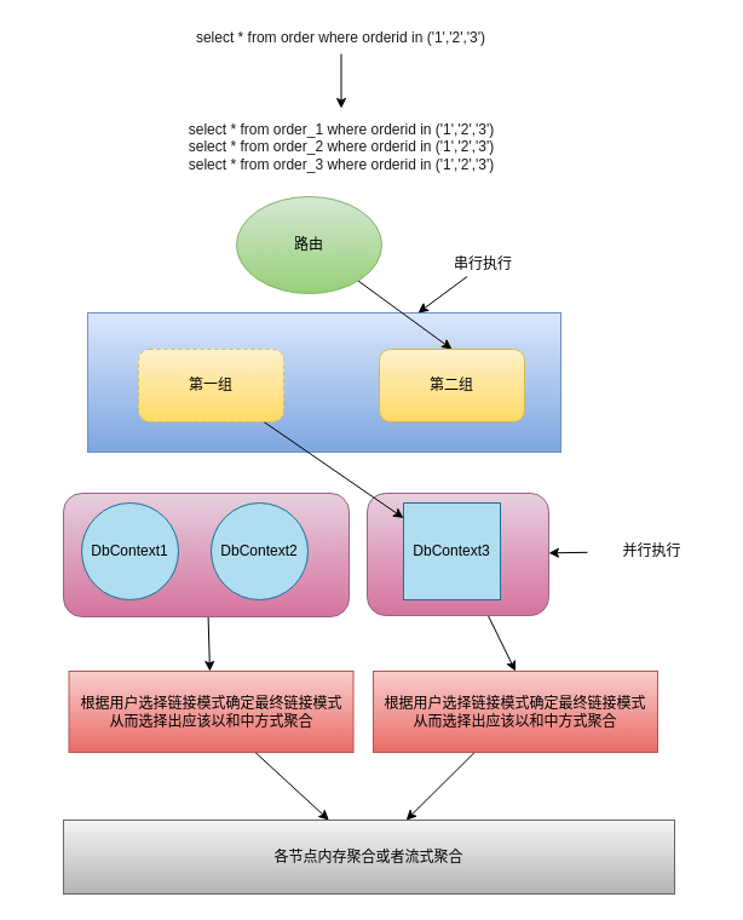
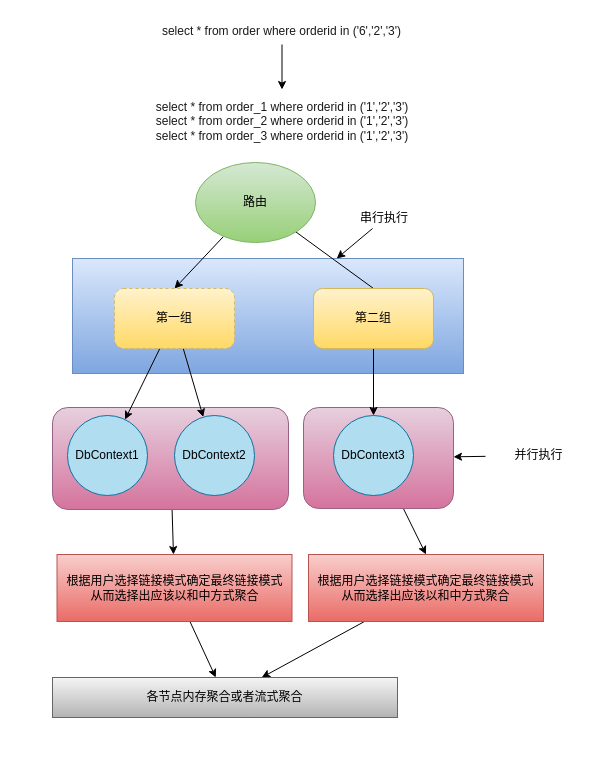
- <mxCell id="8" value="&lt;font color=&quot;#1a1a1a&quot;&gt;select * from order where orderid in ('1','2','3')&lt;/font&gt;" style="text;html=1;strokeColor=none;fillColor=none;align=center;verticalAlign=middle;whiteSpace=wrap;rounded=0;" vertex="1" parent="1"><mxGeometry x="20" y="20" width="523" height="22" as="geometry" /></mxCell>
+ <mxCell id="8" value="&lt;font color=&quot;#1a1a1a&quot;&gt;select * from order where orderid in ('6','2','3')&lt;/font&gt;" style="text;html=1;strokeColor=none;fillColor=none;align=center;verticalAlign=middle;whiteSpace=wrap;rounded=0;" vertex="1" parent="1"><mxGeometry x="20" y="20" width="523" height="22" as="geometry" /></mxCell>
- <mxCell id="22" value="&lt;font color=&quot;#000000&quot;&gt;串行执行&lt;/font&gt;" style="text;html=1;strokeColor=none;fillColor=none;align=center;verticalAlign=middle;whiteSpace=wrap;rounded=0;" vertex="1" parent="1"><mxGeometry x="350" y="208" width="98" height="20" as="geometry" /></mxCell>
+ <mxCell id="22" value="&lt;font color=&quot;#000000&quot;&gt;串行执行&lt;/font&gt;" style="text;html=1;strokeColor=none;fillColor=none;align=center;verticalAlign=middle;whiteSpace=wrap;rounded=0;" vertex="1" parent="1"><mxGeometry x="335" y="208" width="98" height="20" as="geometry" /></mxCell>
+ <mxCell id="10" style="edgeStyle=none;html=1;entryX=0.5;entryY=0;entryDx=0;entryDy=0;strokeColor=#000000;" edge="1" parent="1" source="12" target="18"><mxGeometry relative="1" as="geometry" /></mxCell>
- <mxCell id="11" style="edgeStyle=none;html=1;entryX=0.5;entryY=0;entryDx=0;entryDy=0;strokeColor=#000000;" edge="1" parent="1" source="12" target="20"><mxGeometry relative="1" as="geometry" /></mxCell>
+ <mxCell id="11" style="edgeStyle=none;html=1;entryX=0.5;entryY=0;entryDx=0;entryDy=0;strokeColor=#000000;endArrow=none;" edge="1" parent="1" source="12" target="20"><mxGeometry relative="1" as="geometry" /></mxCell>
+ <mxCell id="19" style="edgeStyle=none;html=1;strokeColor=#000000;" edge="1" parent="1" source="20" target="15"><mxGeometry relative="1" as="geometry" /></mxCell>
+ <mxCell id="16" style="edgeStyle=none;html=1;strokeColor=#000000;" edge="1" parent="1" source="18" target="13"><mxGeometry relative="1" as="geometry" /></mxCell>
- <mxCell id="17" style="edgeStyle=none;html=1;strokeColor=#000000;" edge="1" parent="1" source="18" target="15"><mxGeometry relative="1" as="geometry" /></mxCell>
+ <mxCell id="17" style="edgeStyle=none;html=1;strokeColor=#000000;" edge="1" parent="1" source="18" target="14"><mxGeometry relative="1" as="geometry" /></mxCell>
- <mxCell id="15" value="&lt;font color=&quot;#000000&quot;&gt;DbContext3&lt;/font&gt;" style="whiteSpace=wrap;html=1;aspect=fixed;fillColor=#b1ddf0;strokeColor=#10739e;rounded=0;" vertex="1" parent="1"><mxGeometry x="333" y="415" width="80" height="80" as="geometry" /></mxCell>
+ <mxCell id="15" value="&lt;font color=&quot;#000000&quot;&gt;DbContext3&lt;/font&gt;" style="ellipse;whiteSpace=wrap;html=1;aspect=fixed;fillColor=#b1ddf0;strokeColor=#10739e;" vertex="1" parent="1"><mxGeometry x="333" y="415" width="80" height="80" as="geometry" /></mxCell>
- <mxCell id="29" value="&lt;font color=&quot;#000000&quot;&gt;各节点内存聚合或者流式聚合&lt;/font&gt;" style="rounded=0;whiteSpace=wrap;html=1;gradientColor=#b3b3b3;fillColor=#f5f5f5;strokeColor=#666666;" vertex="1" parent="1"><mxGeometry x="52" y="677" width="505" height="61" as="geometry" /></mxCell>
+ <mxCell id="29" value="&lt;font color=&quot;#000000&quot;&gt;各节点内存聚合或者流式聚合&lt;/font&gt;" style="rounded=0;whiteSpace=wrap;html=1;gradientColor=#b3b3b3;fillColor=#f5f5f5;strokeColor=#666666;" vertex="1" parent="1"><mxGeometry x="52" y="677" width="345" height="40" as="geometry" /></mxCell>
